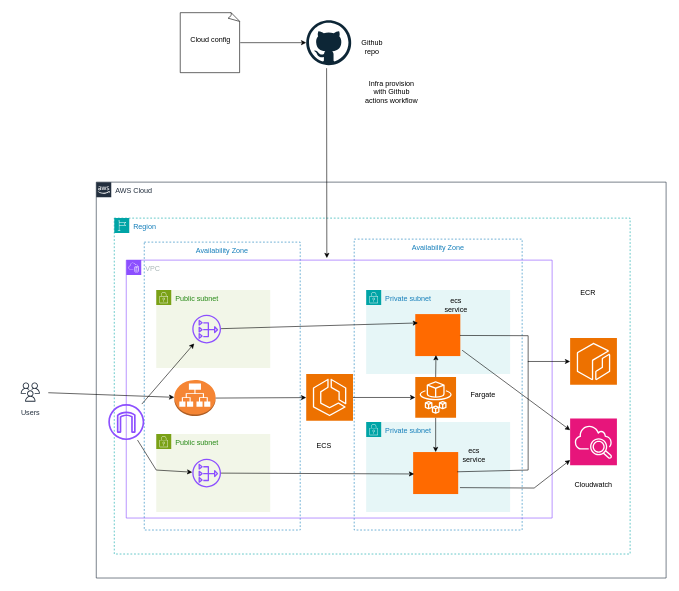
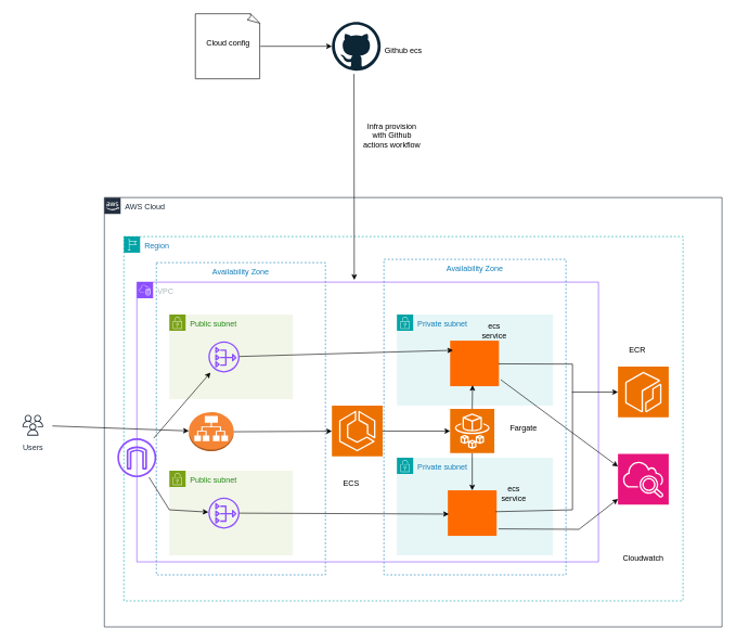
- <mxCell id="45" value="Github repo" style="text;html=1;align=center;verticalAlign=middle;whiteSpace=wrap;rounded=0;" vertex="1" parent="1"><mxGeometry x="590" y="63" width="60" height="30" as="geometry" /></mxCell>
+ <mxCell id="45" value="Github ecs" style="text;html=1;align=center;verticalAlign=middle;whiteSpace=wrap;rounded=0;" vertex="1" parent="1"><mxGeometry x="590" y="63" width="60" height="30" as="geometry" /></mxCell>
- <mxCell id="46" value="Infra provision with Github actions workflow" style="text;html=1;align=center;verticalAlign=middle;whiteSpace=wrap;rounded=0;" vertex="1" parent="1"><mxGeometry x="605" y="138" width="95" height="30" as="geometry" /></mxCell>
+ <mxCell id="46" value="Infra provision with Github actions workflow" style="text;html=1;align=center;verticalAlign=middle;whiteSpace=wrap;rounded=0;" vertex="1" parent="1"><mxGeometry x="555" y="193" width="95" height="30" as="geometry" /></mxCell>
- <mxCell id="12" value="ECR" style="text;html=1;align=center;verticalAlign=middle;whiteSpace=wrap;rounded=0;" vertex="1" parent="3"><mxGeometry x="760" y="110" width="60" height="30" as="geometry" /></mxCell>
+ <mxCell id="12" value="ECR" style="text;html=1;align=center;verticalAlign=middle;whiteSpace=wrap;rounded=0;" vertex="1" parent="3"><mxGeometry x="760" y="160" width="60" height="30" as="geometry" /></mxCell>
- <mxCell id="13" value="Cloudwatch" style="text;html=1;align=center;verticalAlign=middle;whiteSpace=wrap;rounded=0;" vertex="1" parent="3"><mxGeometry x="769" y="430" width="60" height="30" as="geometry" /></mxCell>
+ <mxCell id="13" value="Cloudwatch" style="text;html=1;align=center;verticalAlign=middle;whiteSpace=wrap;rounded=0;" vertex="1" parent="3"><mxGeometry x="769" y="480" width="60" height="30" as="geometry" /></mxCell>
